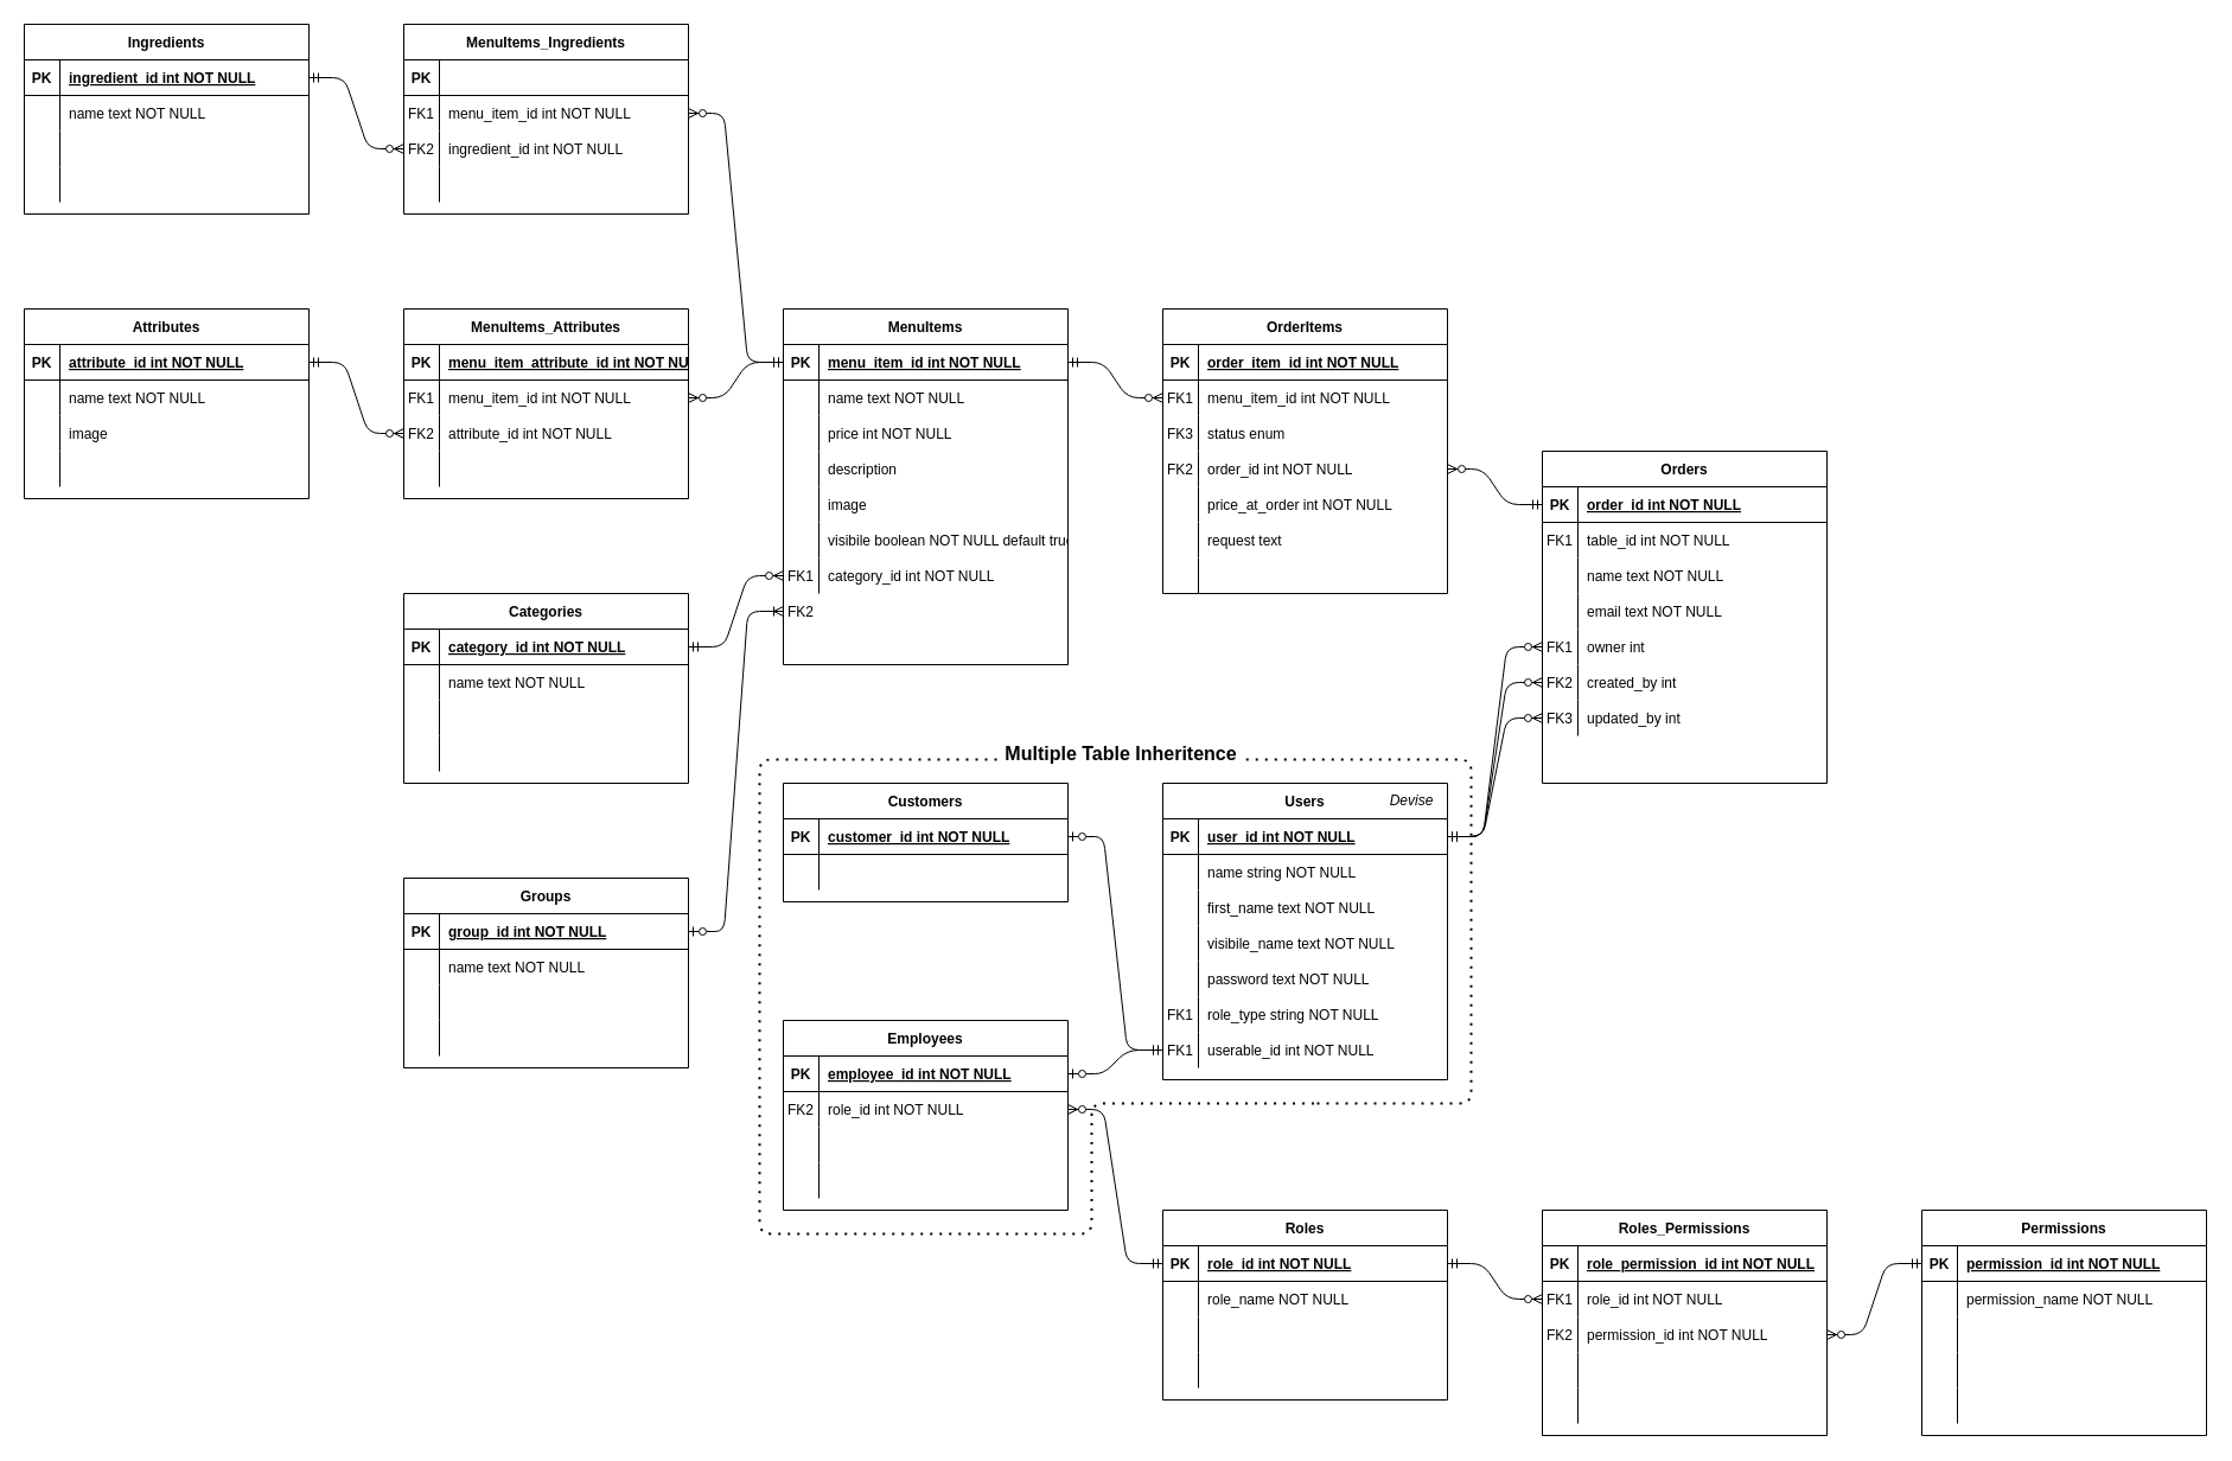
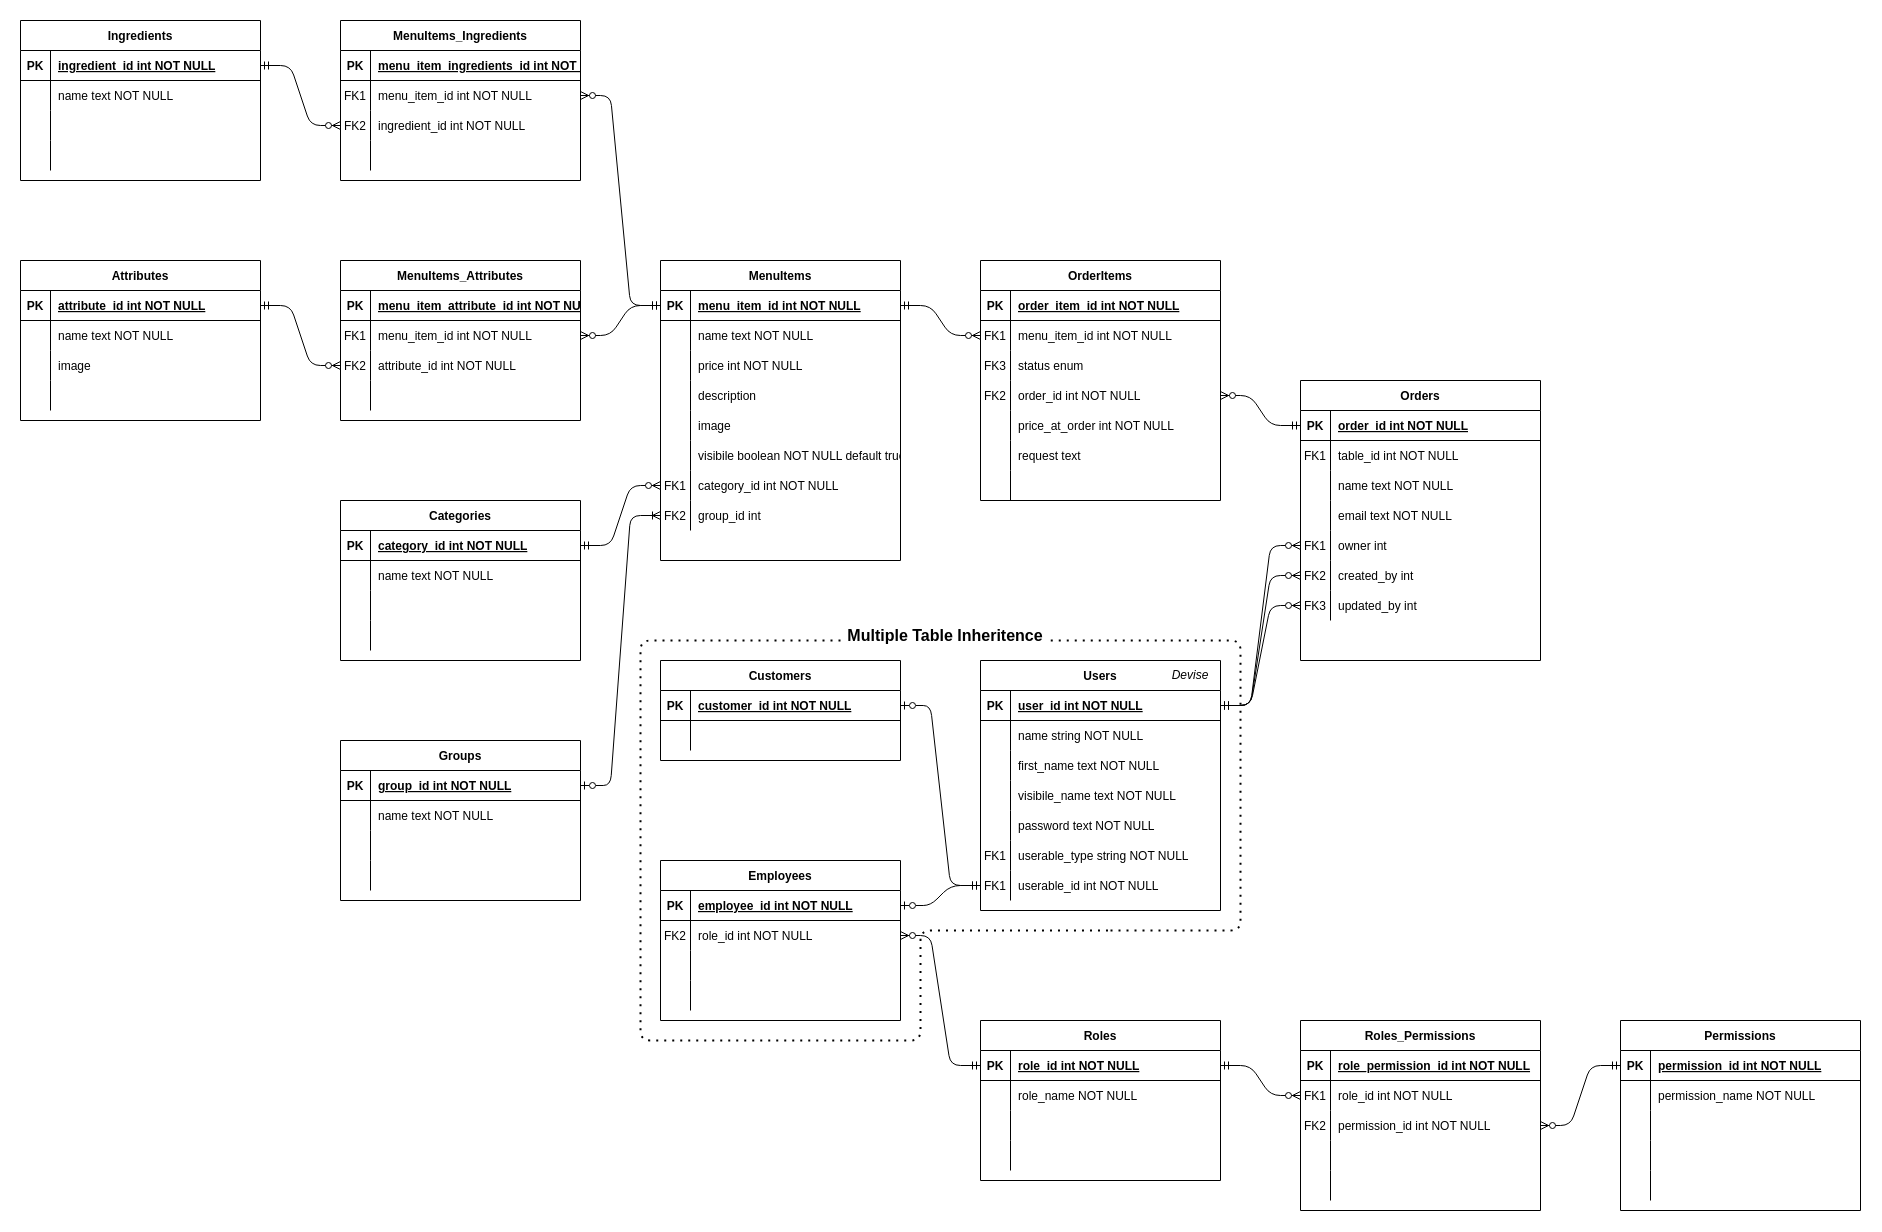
+ <mxCell id="187" value="menu_item_ingredients_id int NOT NULL " style="shape=partialRectangle;overflow=hidden;connectable=0;fillColor=none;top=0;left=0;bottom=0;right=0;align=left;spacingLeft=6;fontStyle=5;" parent="185" vertex="1"><mxGeometry x="30" width="210" height="30" as="geometry"><mxRectangle width="210" height="30" as="alternateBounds" /></mxGeometry></mxCell>
+ <mxCell id="48" value="group_id int" style="shape=partialRectangle;overflow=hidden;connectable=0;fillColor=none;top=0;left=0;bottom=0;right=0;align=left;spacingLeft=6;" parent="46" vertex="1"><mxGeometry x="30" width="210" height="30" as="geometry"><mxRectangle width="210" height="30" as="alternateBounds" /></mxGeometry></mxCell>
- <mxCell id="67" value="role_type string NOT NULL" style="shape=partialRectangle;overflow=hidden;connectable=0;fillColor=none;top=0;left=0;bottom=0;right=0;align=left;spacingLeft=6;" vertex="1" parent="65"><mxGeometry x="30" width="210" height="30" as="geometry"><mxRectangle width="210" height="30" as="alternateBounds" /></mxGeometry></mxCell>
+ <mxCell id="67" value="userable_type string NOT NULL" style="shape=partialRectangle;overflow=hidden;connectable=0;fillColor=none;top=0;left=0;bottom=0;right=0;align=left;spacingLeft=6;" vertex="1" parent="65"><mxGeometry x="30" width="210" height="30" as="geometry"><mxRectangle width="210" height="30" as="alternateBounds" /></mxGeometry></mxCell>
